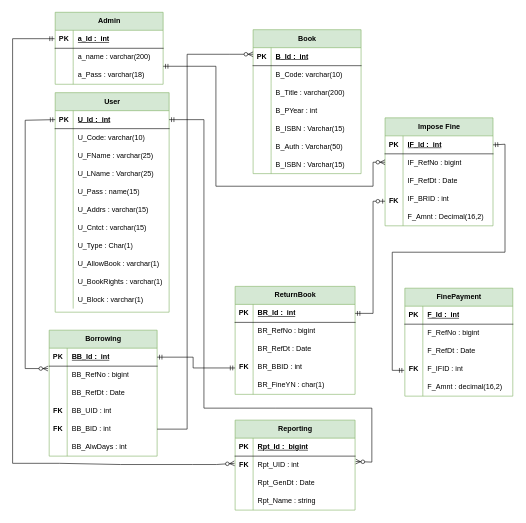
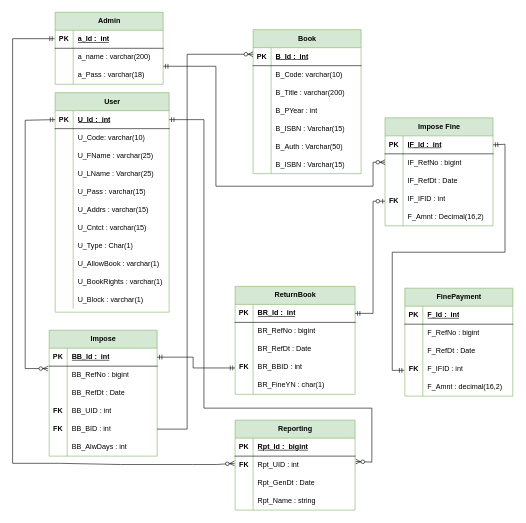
- <mxCell id="27" value="U_Pass : name(15)" style="shape=partialRectangle;connectable=0;fillColor=none;top=0;left=0;bottom=0;right=0;align=left;spacingLeft=6;overflow=hidden;whiteSpace=wrap;html=1;" parent="25" vertex="1"><mxGeometry x="30" width="160" height="30" as="geometry"><mxRectangle width="160" height="30" as="alternateBounds" /></mxGeometry></mxCell>
+ <mxCell id="27" value="U_Pass : varchar(15)" style="shape=partialRectangle;connectable=0;fillColor=none;top=0;left=0;bottom=0;right=0;align=left;spacingLeft=6;overflow=hidden;whiteSpace=wrap;html=1;" parent="25" vertex="1"><mxGeometry x="30" width="160" height="30" as="geometry"><mxRectangle width="160" height="30" as="alternateBounds" /></mxGeometry></mxCell>
- <mxCell id="133" value="IF_BRID : int" style="shape=partialRectangle;connectable=0;fillColor=none;top=0;left=0;bottom=0;right=0;align=left;spacingLeft=6;overflow=hidden;whiteSpace=wrap;html=1;" parent="131" vertex="1"><mxGeometry x="30" width="150" height="30" as="geometry"><mxRectangle width="150" height="30" as="alternateBounds" /></mxGeometry></mxCell>
+ <mxCell id="133" value="IF_IFID : int" style="shape=partialRectangle;connectable=0;fillColor=none;top=0;left=0;bottom=0;right=0;align=left;spacingLeft=6;overflow=hidden;whiteSpace=wrap;html=1;" parent="131" vertex="1"><mxGeometry x="30" width="150" height="30" as="geometry"><mxRectangle width="150" height="30" as="alternateBounds" /></mxGeometry></mxCell>
- <mxCell id="68" value="Borrowing" style="shape=table;startSize=30;container=1;collapsible=1;childLayout=tableLayout;fixedRows=1;rowLines=0;fontStyle=1;align=center;resizeLast=1;html=1;fillColor=#d5e8d4;strokeColor=#82b366;" parent="1" vertex="1"><mxGeometry x="81" y="550" width="180" height="210" as="geometry" /></mxCell>
+ <mxCell id="68" value="Impose" style="shape=table;startSize=30;container=1;collapsible=1;childLayout=tableLayout;fixedRows=1;rowLines=0;fontStyle=1;align=center;resizeLast=1;html=1;fillColor=#d5e8d4;strokeColor=#82b366;" parent="1" vertex="1"><mxGeometry x="81" y="550" width="180" height="210" as="geometry" /></mxCell>
